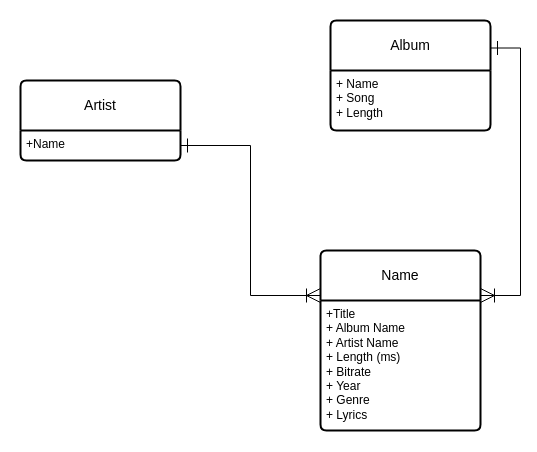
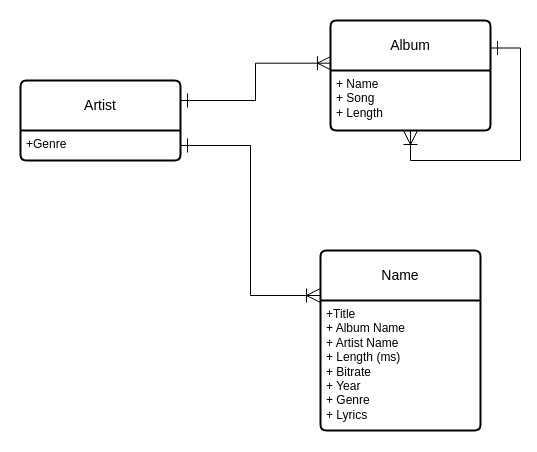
+ <mxCell id="2" style="edgeStyle=orthogonalEdgeStyle;rounded=0;orthogonalLoop=1;jettySize=auto;html=1;exitX=1;exitY=0.25;exitDx=0;exitDy=0;entryX=0.006;entryY=0.388;entryDx=0;entryDy=0;entryPerimeter=0;endArrow=ERoneToMany;endFill=0;startSize=12;endSize=12;startArrow=ERone;startFill=0;" parent="1" source="3" target="8" edge="1"><mxGeometry relative="1" as="geometry" /></mxCell>
- <mxCell id="4" value="+Name" style="align=left;strokeColor=none;fillColor=none;spacingLeft=4;fontSize=12;verticalAlign=top;resizable=0;rotatable=0;part=1;html=1;" parent="3" vertex="1"><mxGeometry y="50" width="160" height="30" as="geometry" /></mxCell>
+ <mxCell id="4" value="+Genre" style="align=left;strokeColor=none;fillColor=none;spacingLeft=4;fontSize=12;verticalAlign=top;resizable=0;rotatable=0;part=1;html=1;" parent="3" vertex="1"><mxGeometry y="50" width="160" height="30" as="geometry" /></mxCell>
- <mxCell id="7" style="edgeStyle=orthogonalEdgeStyle;rounded=0;orthogonalLoop=1;jettySize=auto;html=1;exitX=1;exitY=0.25;exitDx=0;exitDy=0;entryX=1;entryY=0.25;entryDx=0;entryDy=0;endArrow=ERoneToMany;endFill=0;startArrow=ERone;startFill=0;endSize=12;startSize=12;" parent="1" source="8" target="5" edge="1"><mxGeometry relative="1" as="geometry" /></mxCell>
+ <mxCell id="7" style="edgeStyle=orthogonalEdgeStyle;rounded=0;orthogonalLoop=1;jettySize=auto;html=1;exitX=1;exitY=0.25;exitDx=0;exitDy=0;endArrow=ERoneToMany;endFill=0;startArrow=ERone;startFill=0;endSize=12;startSize=12;" parent="1" source="8" target="9" edge="1"><mxGeometry relative="1" as="geometry" /></mxCell>
